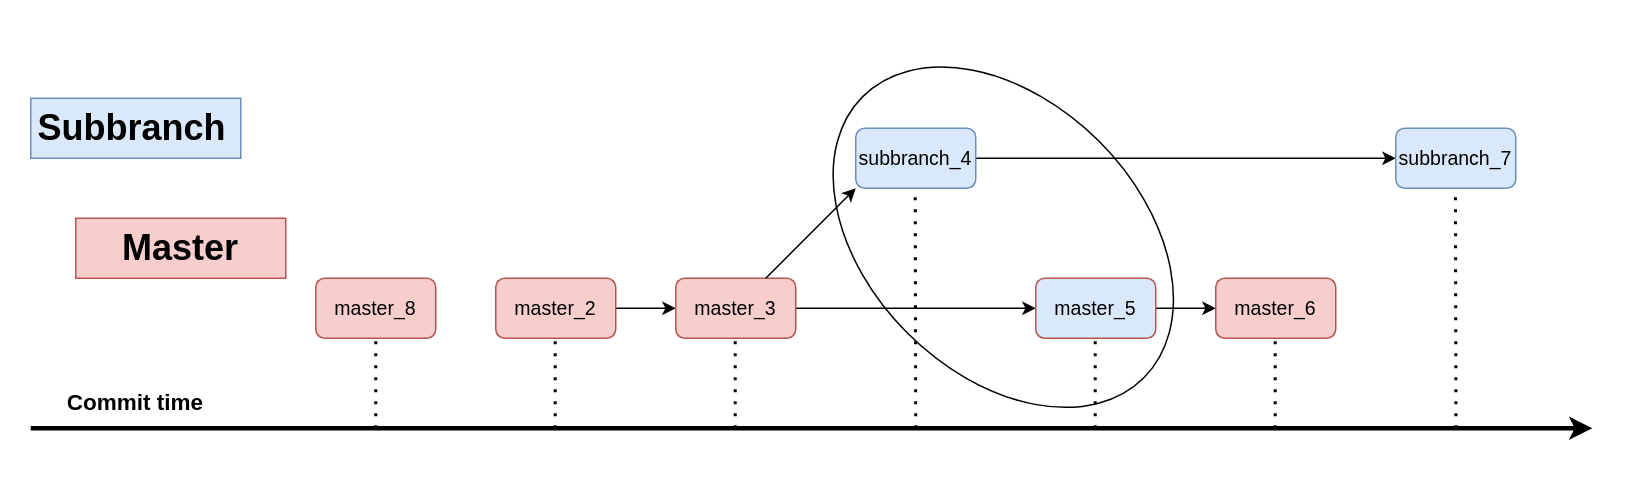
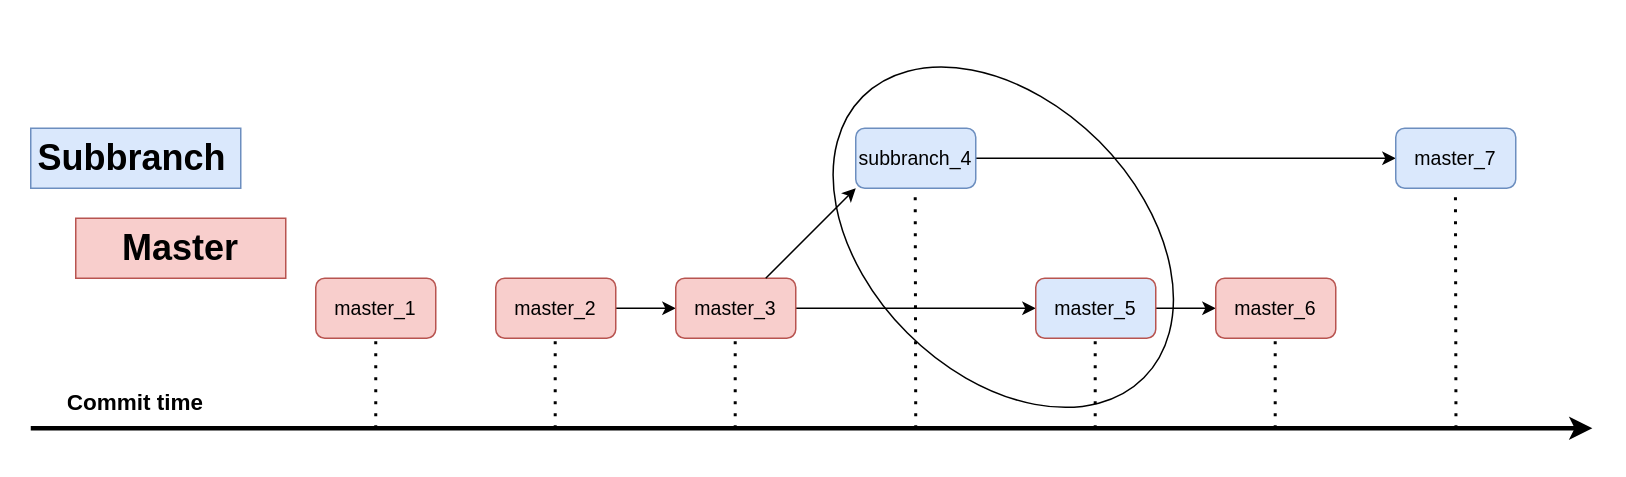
- <mxCell id="4" value="&lt;h1&gt;Subbranch&lt;/h1&gt;" style="text;html=1;strokeColor=#6c8ebf;fillColor=#dae8fc;spacing=5;spacingTop=-20;whiteSpace=wrap;overflow=hidden;rounded=0;" parent="1" vertex="1"><mxGeometry x="20" y="60" width="140" height="40" as="geometry" /></mxCell>
+ <mxCell id="4" value="&lt;h1&gt;Subbranch&lt;/h1&gt;" style="text;html=1;strokeColor=#6c8ebf;fillColor=#dae8fc;spacing=5;spacingTop=-20;whiteSpace=wrap;overflow=hidden;rounded=0;" parent="1" vertex="1"><mxGeometry x="20" y="80" width="140" height="40" as="geometry" /></mxCell>
- <mxCell id="15" value="&lt;font style=&quot;font-size: 13px;&quot;&gt;subbranch_7&lt;/font&gt;" style="rounded=1;whiteSpace=wrap;html=1;fillColor=#dae8fc;strokeColor=#6c8ebf;" vertex="1" parent="1"><mxGeometry x="930" y="80" width="80" height="40" as="geometry" /></mxCell>
+ <mxCell id="15" value="&lt;font style=&quot;font-size: 13px;&quot;&gt;master_7&lt;/font&gt;" style="rounded=1;whiteSpace=wrap;html=1;fillColor=#dae8fc;strokeColor=#6c8ebf;" vertex="1" parent="1"><mxGeometry x="930" y="80" width="80" height="40" as="geometry" /></mxCell>
- <mxCell id="5" value="&lt;font style=&quot;font-size: 13px;&quot;&gt;master_8&lt;/font&gt;" style="rounded=1;whiteSpace=wrap;html=1;fillColor=#f8cecc;strokeColor=#b85450;" parent="1" vertex="1"><mxGeometry x="210" y="180" width="80" height="40" as="geometry" /></mxCell>
+ <mxCell id="5" value="&lt;font style=&quot;font-size: 13px;&quot;&gt;master_1&lt;/font&gt;" style="rounded=1;whiteSpace=wrap;html=1;fillColor=#f8cecc;strokeColor=#b85450;" parent="1" vertex="1"><mxGeometry x="210" y="180" width="80" height="40" as="geometry" /></mxCell>
